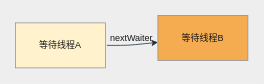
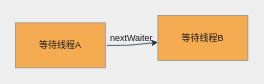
- <mxCell id="2" value="等待线程A" style="rounded=0;whiteSpace=wrap;html=1;sketch=0;strokeColor=#909090;fillColor=#fff2cc;fontColor=#1A1A1A;" vertex="1" parent="1"><mxGeometry x="20" y="30" width="120" height="60" as="geometry" /></mxCell>
+ <mxCell id="2" value="等待线程A" style="rounded=0;whiteSpace=wrap;html=1;sketch=0;strokeColor=#909090;fillColor=#F5AB50;fontColor=#1A1A1A;" vertex="1" parent="1"><mxGeometry x="20" y="30" width="120" height="60" as="geometry" /></mxCell>
